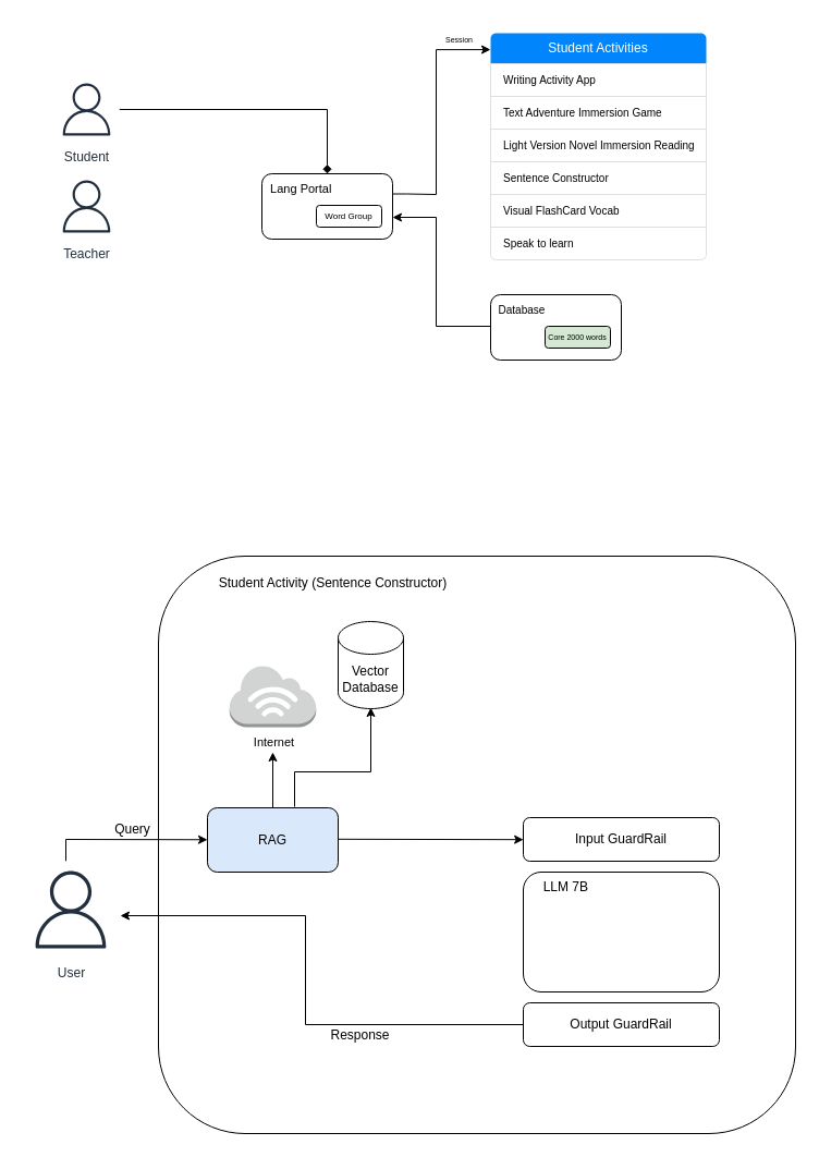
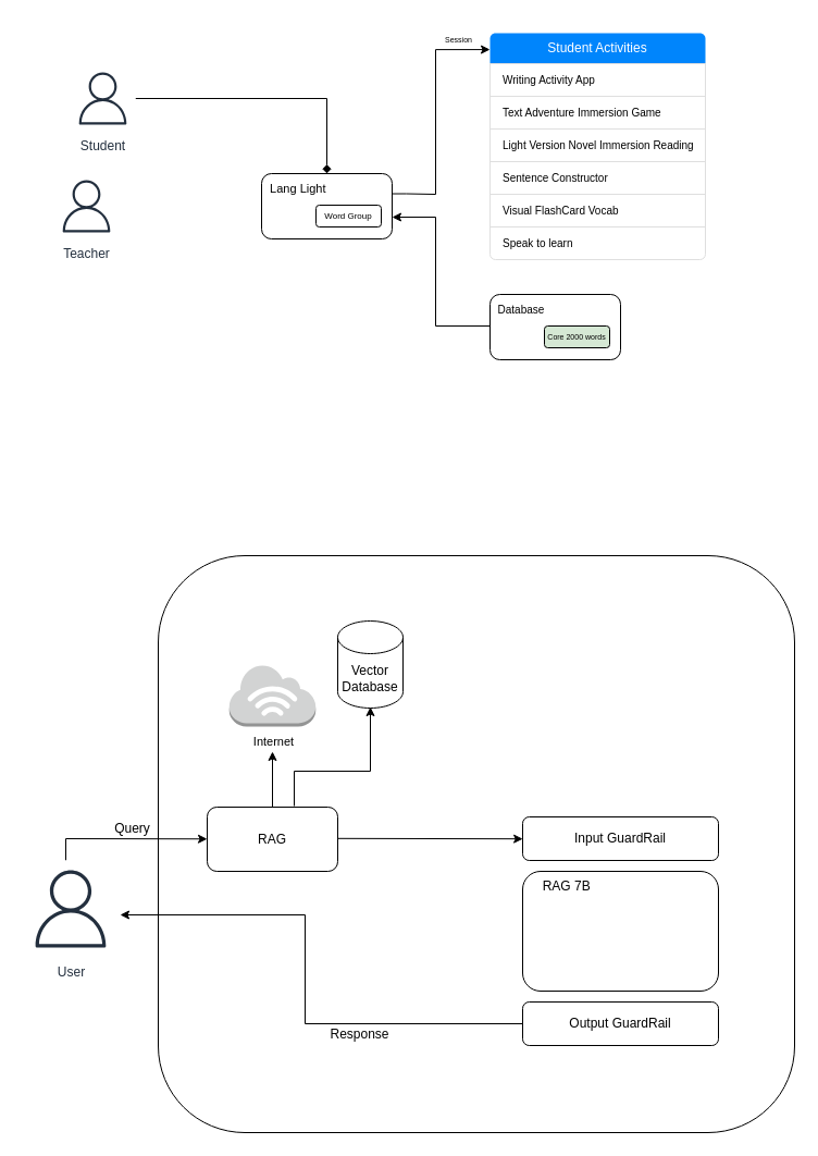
- <mxCell id="20" value="Student" style="sketch=0;outlineConnect=0;fontColor=#232F3E;gradientColor=none;strokeColor=#232F3E;fillColor=#ffffff;dashed=0;verticalLabelPosition=bottom;verticalAlign=top;align=center;html=1;fontSize=12;fontStyle=0;aspect=fixed;shape=mxgraph.aws4.resourceIcon;resIcon=mxgraph.aws4.user;" vertex="1" parent="1"><mxGeometry x="49" y="70" width="60" height="60" as="geometry" /></mxCell>
+ <mxCell id="20" value="Student" style="sketch=0;outlineConnect=0;fontColor=#232F3E;gradientColor=none;strokeColor=#232F3E;fillColor=#ffffff;dashed=0;verticalLabelPosition=bottom;verticalAlign=top;align=center;html=1;fontSize=12;fontStyle=0;aspect=fixed;shape=mxgraph.aws4.resourceIcon;resIcon=mxgraph.aws4.user;" vertex="1" parent="1"><mxGeometry x="64" y="60" width="60" height="60" as="geometry" /></mxCell>
- <mxCell id="22" value="&lt;font style=&quot;font-size: 11px;&quot;&gt;&amp;nbsp; Lang Portal&lt;/font&gt;" style="rounded=1;whiteSpace=wrap;html=1;align=left;verticalAlign=top;" vertex="1" parent="1"><mxGeometry x="240" y="159" width="120" height="60" as="geometry" /></mxCell>
+ <mxCell id="22" value="&lt;font style=&quot;font-size: 11px;&quot;&gt;&amp;nbsp; Lang Light&lt;/font&gt;" style="rounded=1;whiteSpace=wrap;html=1;align=left;verticalAlign=top;" vertex="1" parent="1"><mxGeometry x="240" y="159" width="120" height="60" as="geometry" /></mxCell>
- <mxCell id="18" value="Student Activity (Sentence Constructor)" style="text;html=1;align=center;verticalAlign=middle;resizable=0;points=[];autosize=1;strokeColor=none;fillColor=none;" vertex="1" parent="1"><mxGeometry x="190" y="520" width="230" height="30" as="geometry" /></mxCell>
- <mxCell id="11" value="RAG" style="rounded=1;whiteSpace=wrap;html=1;fontStyle=0;fillColor=#dae8fc;" vertex="1" parent="1"><mxGeometry x="190" y="741" width="120" height="59" as="geometry" /></mxCell>
+ <mxCell id="11" value="RAG" style="rounded=1;whiteSpace=wrap;html=1;fontStyle=0" vertex="1" parent="1"><mxGeometry x="190" y="741" width="120" height="59" as="geometry" /></mxCell>
- <mxCell id="3" value="&amp;nbsp; &amp;nbsp; &amp;nbsp;LLM 7B" style="rounded=1;whiteSpace=wrap;html=1;align=left;verticalAlign=top;fontSize=12;labelPosition=center;verticalLabelPosition=middle;" vertex="1" parent="1"><mxGeometry x="480" y="800" width="180" height="110" as="geometry" /></mxCell>
+ <mxCell id="3" value="&amp;nbsp; &amp;nbsp; &amp;nbsp;RAG 7B" style="rounded=1;whiteSpace=wrap;html=1;align=left;verticalAlign=top;fontSize=12;labelPosition=center;verticalLabelPosition=middle;" vertex="1" parent="1"><mxGeometry x="480" y="800" width="180" height="110" as="geometry" /></mxCell>
